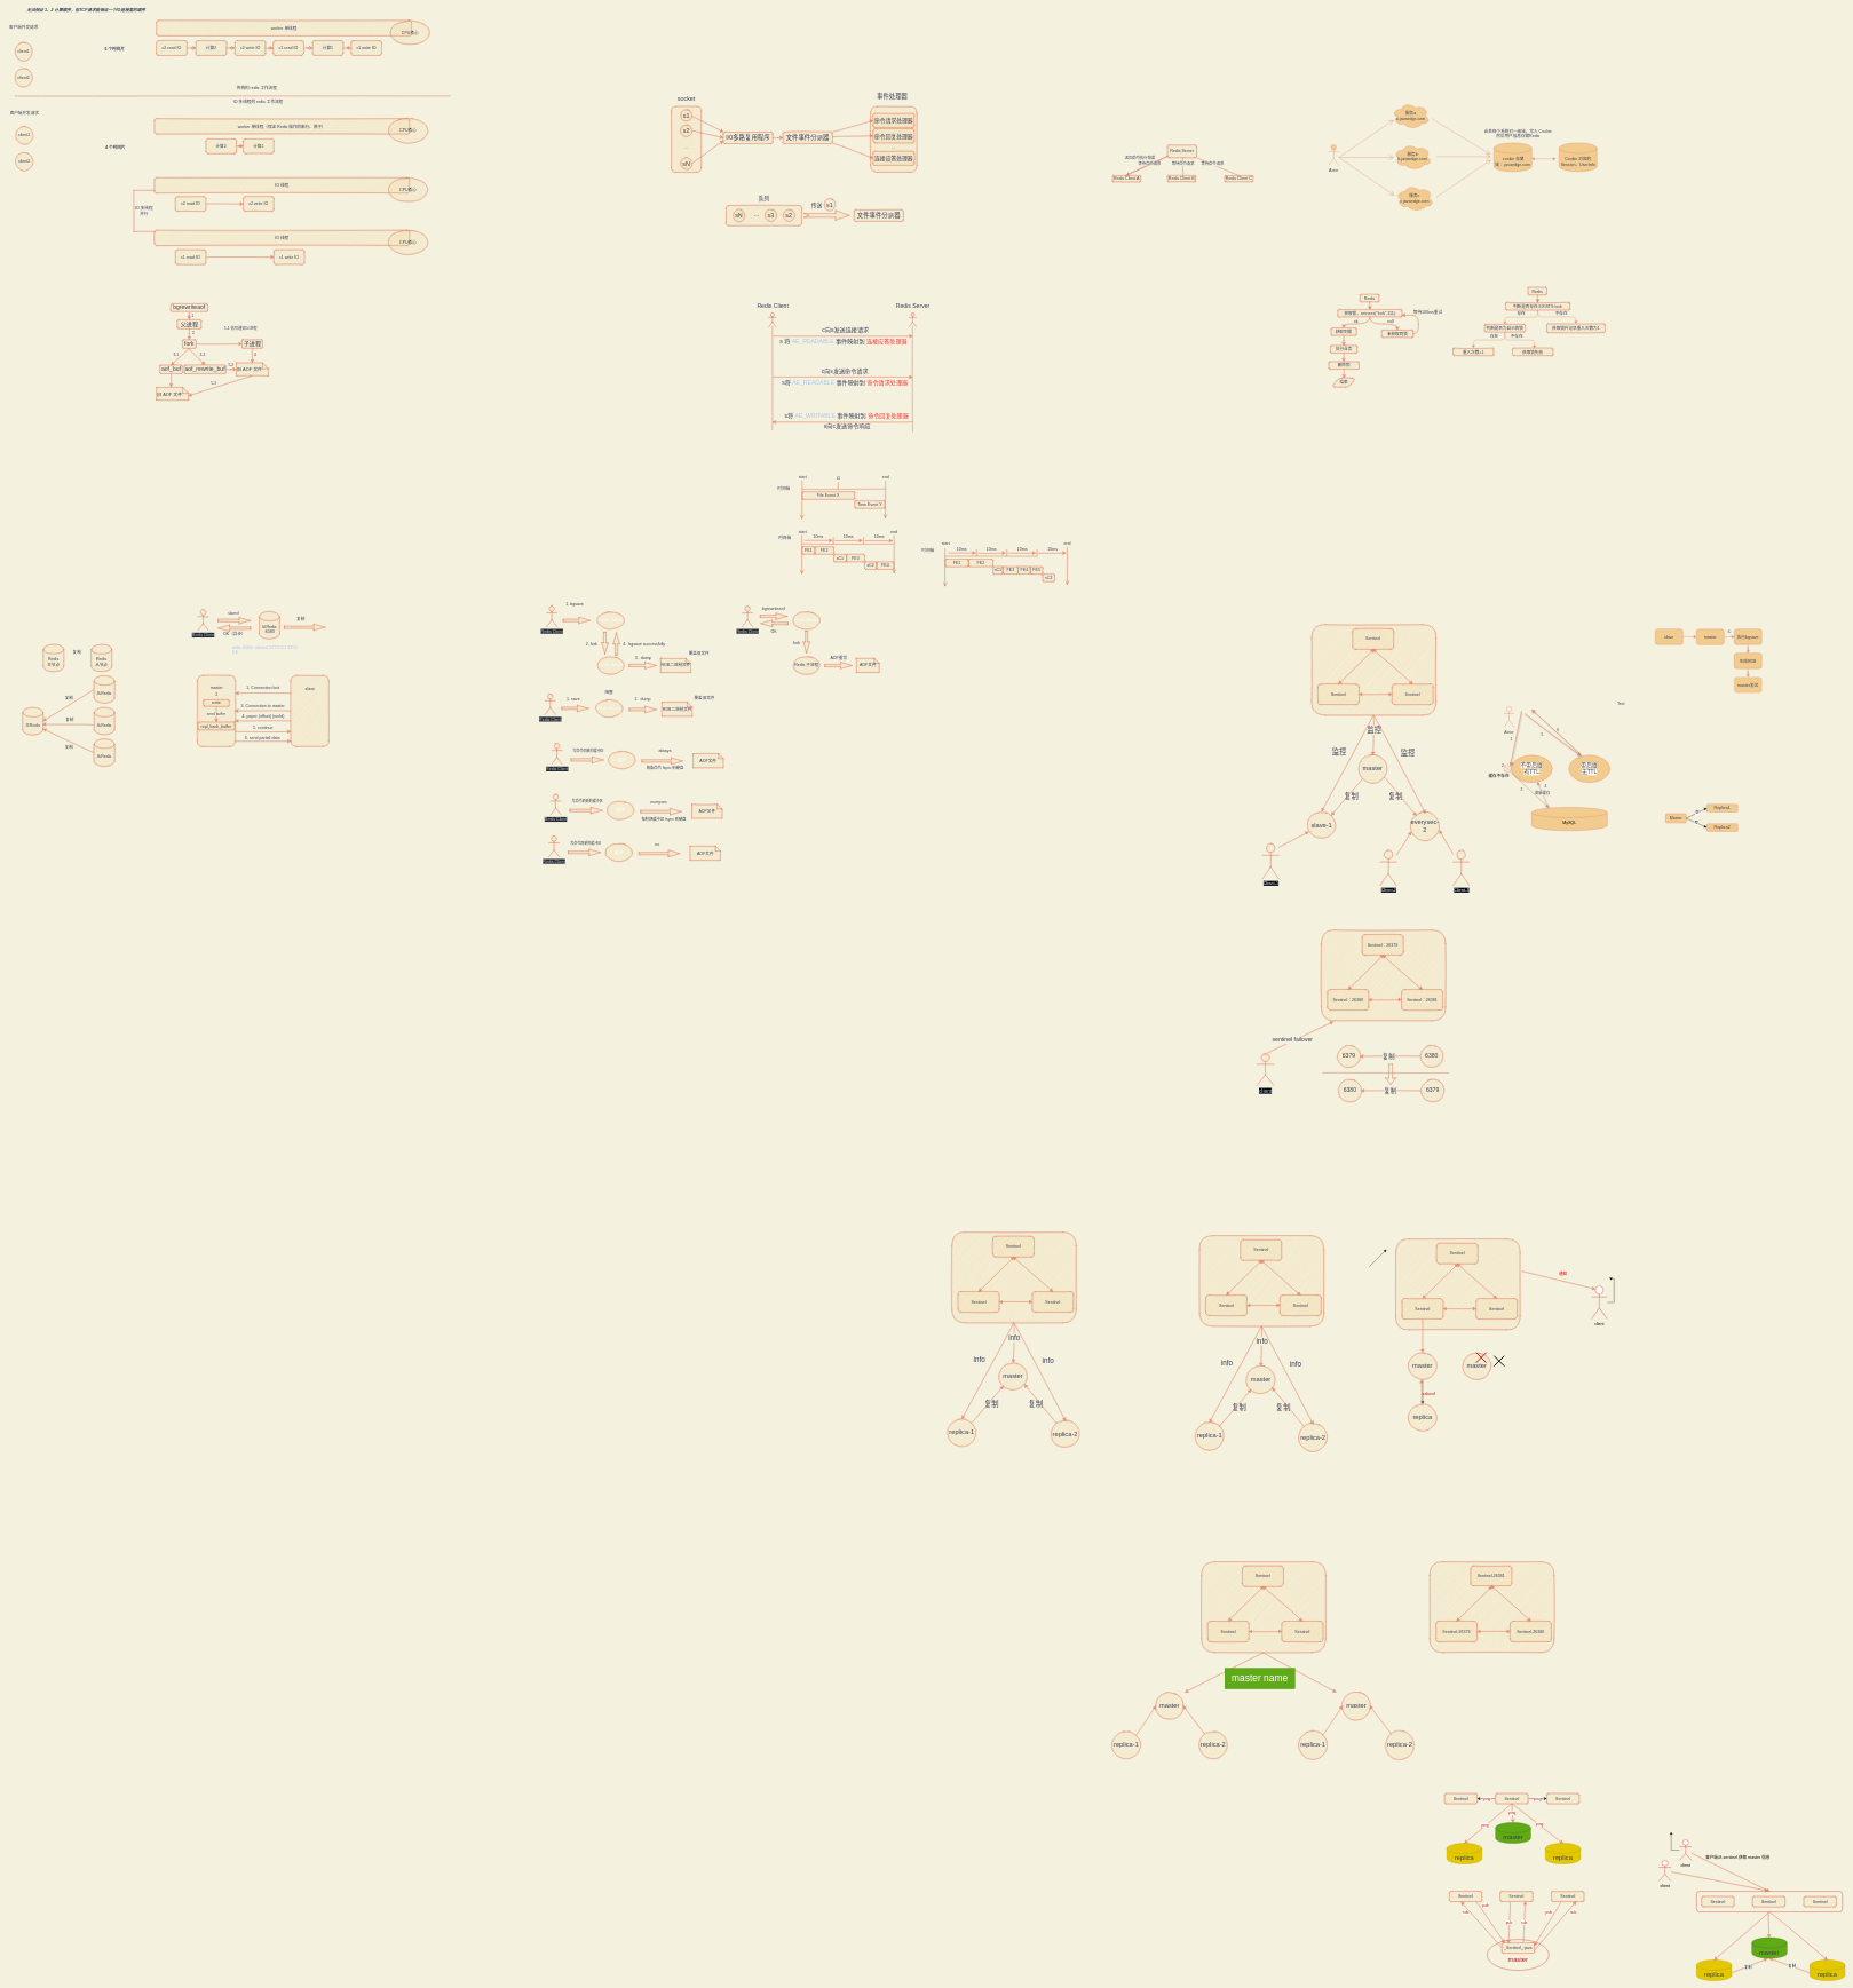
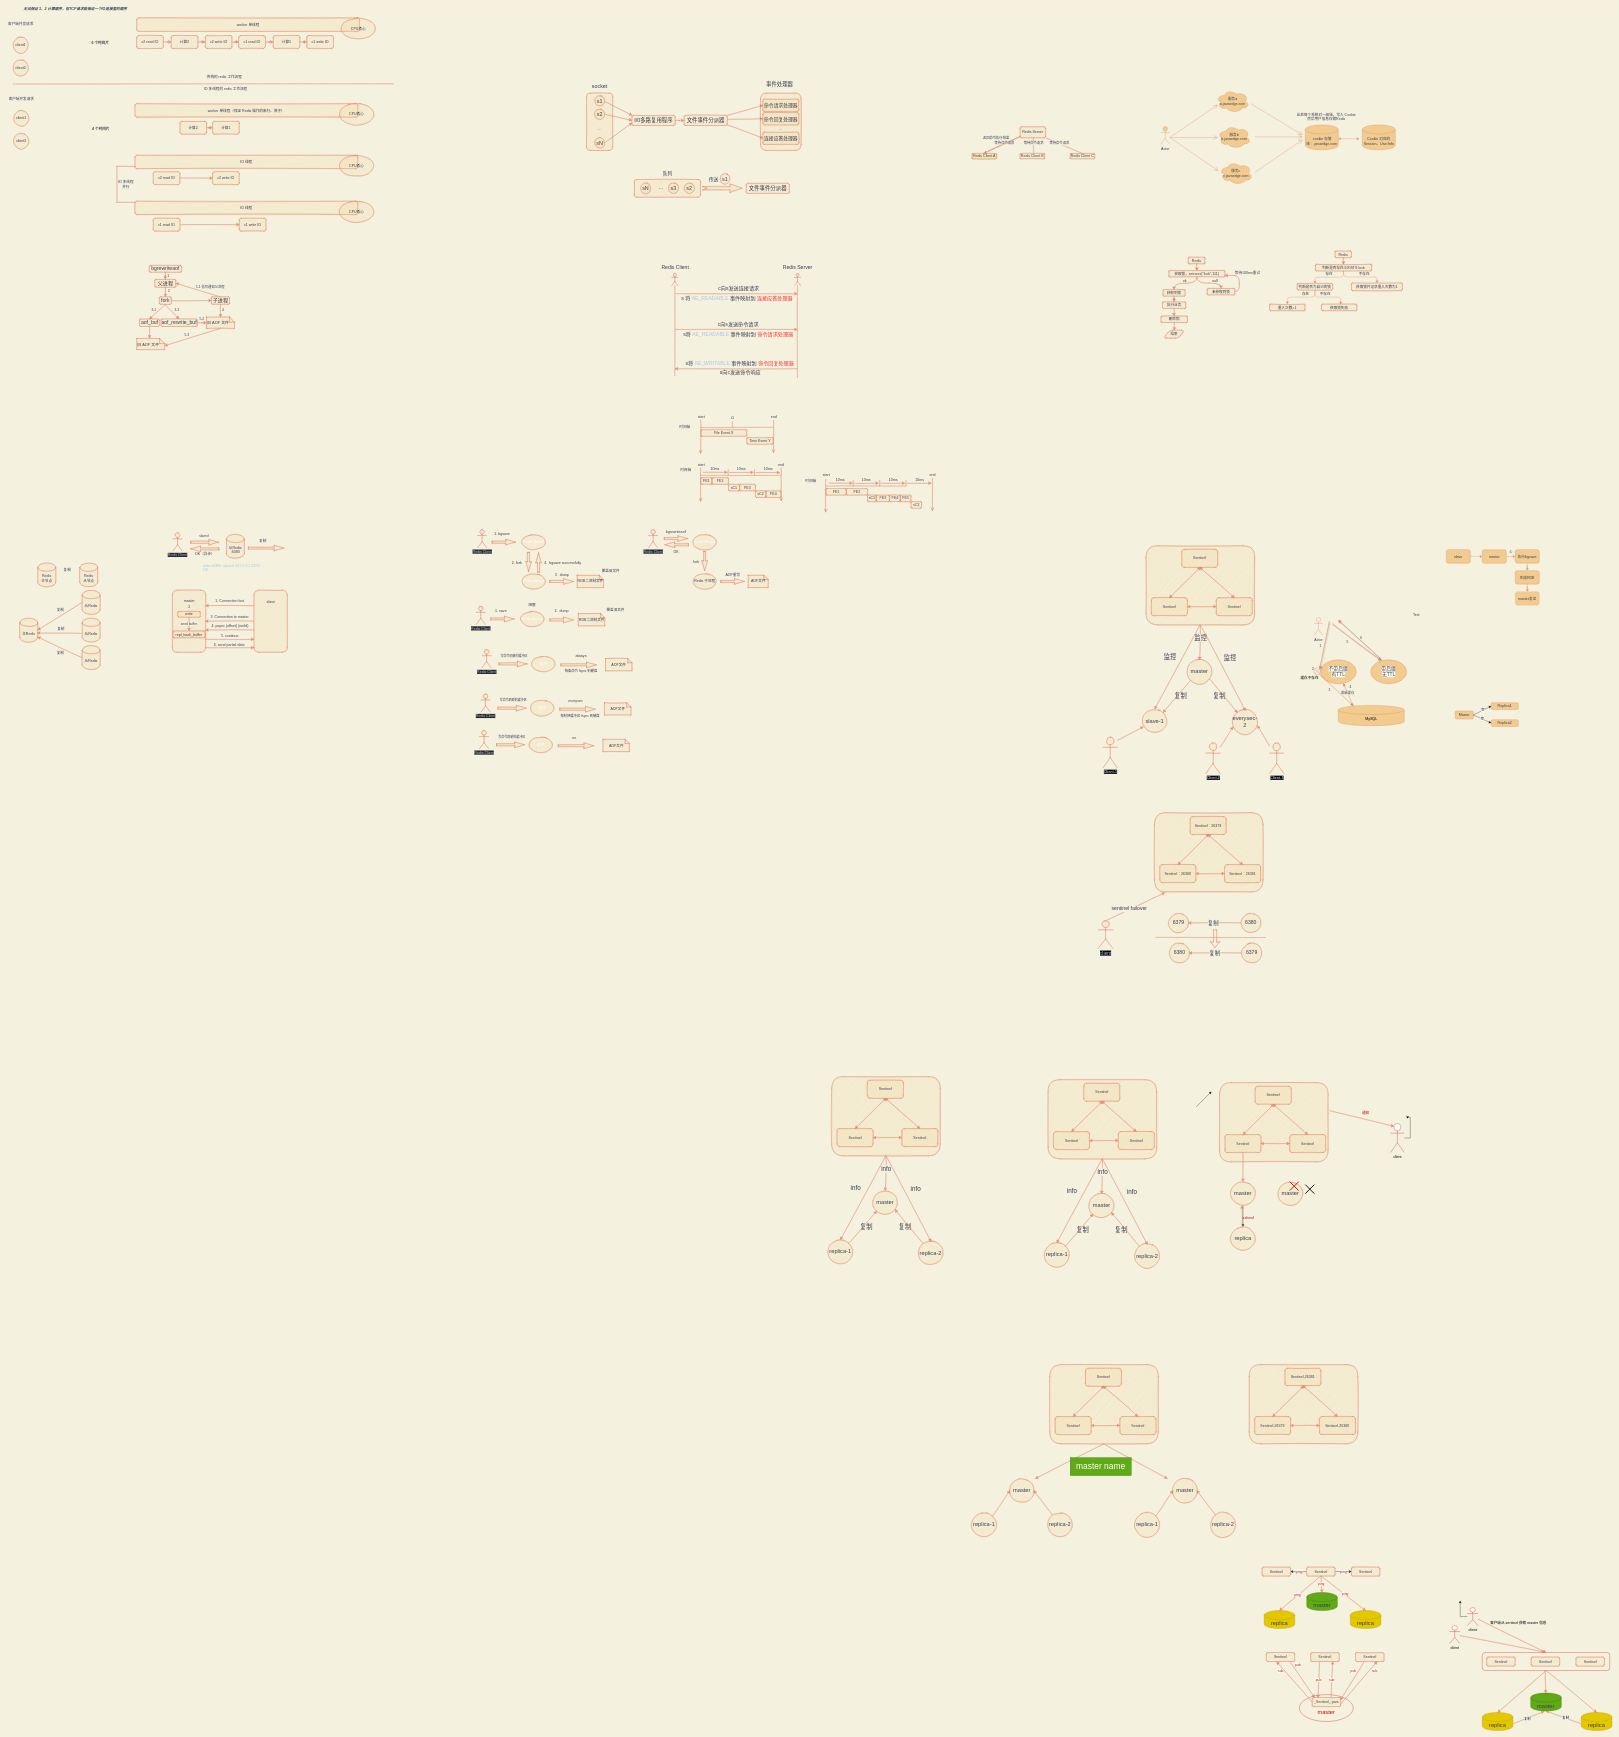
- <mxCell id="86" value="&lt;span&gt;Redis Client A&lt;/span&gt;" style="whiteSpace=wrap;html=1;rounded=1;sketch=1;fillColor=#F2CC8F;strokeColor=#E07A5F;fontColor=#393C56;" parent="1" vertex="1"><mxGeometry x="3239" y="511" width="82" height="18" as="geometry" /></mxCell>
+ <mxCell id="86" value="&lt;span&gt;Redis Client A&lt;/span&gt;" style="whiteSpace=wrap;html=1;rounded=1;sketch=1;fillColor=#e3c800;strokeColor=#E07A5F;fontColor=#393C56;" parent="1" vertex="1"><mxGeometry x="3239" y="511" width="82" height="18" as="geometry" /></mxCell>
+ <mxCell id="192" value="" style="endArrow=classic;html=1;fontSize=13;entryX=1;entryY=0.5;entryDx=0;entryDy=0;exitX=0.5;exitY=0;exitDx=0;exitDy=0;curved=1;sketch=1;strokeColor=#E07A5F;fontColor=#393C56;labelBackgroundColor=#F4F1DE;" parent="1" source="183" target="179" edge="1"><mxGeometry width="50" height="50" relative="1" as="geometry"><mxPoint x="620" y="981" as="sourcePoint" /><mxPoint x="670" y="931" as="targetPoint" /></mxGeometry></mxCell>
- <mxCell id="327" value="获取到锁" style="whiteSpace=wrap;html=1;rounded=1;sketch=1;fillColor=#F2CC8F;strokeColor=#E07A5F;fontColor=#393C56;" parent="1" vertex="1"><mxGeometry x="3876" y="955" width="73" height="22" as="geometry" /></mxCell>
+ <mxCell id="327" value="获取到锁" style="whiteSpace=wrap;html=1;rounded=1;sketch=1;fillColor=#F2CC8F;strokeColor=#E07A5F;fontColor=#393C56;" parent="1" vertex="1"><mxGeometry x="3876" y="965" width="73" height="22" as="geometry" /></mxCell>
- <mxCell id="152" value="1. bgsave" style="text;html=1;align=center;verticalAlign=middle;resizable=0;points=[];autosize=1;rounded=1;sketch=1;fontColor=#393C56;" parent="1" vertex="1"><mxGeometry x="1640.5" y="1751" width="62" height="18" as="geometry" /></mxCell>
+ <mxCell id="152" value="1. bgsave" style="text;html=1;align=center;verticalAlign=middle;resizable=0;points=[];autosize=1;rounded=1;sketch=1;fontColor=#393C56;" parent="1" vertex="1"><mxGeometry x="1640.5" y="1771" width="62" height="18" as="geometry" /></mxCell>
